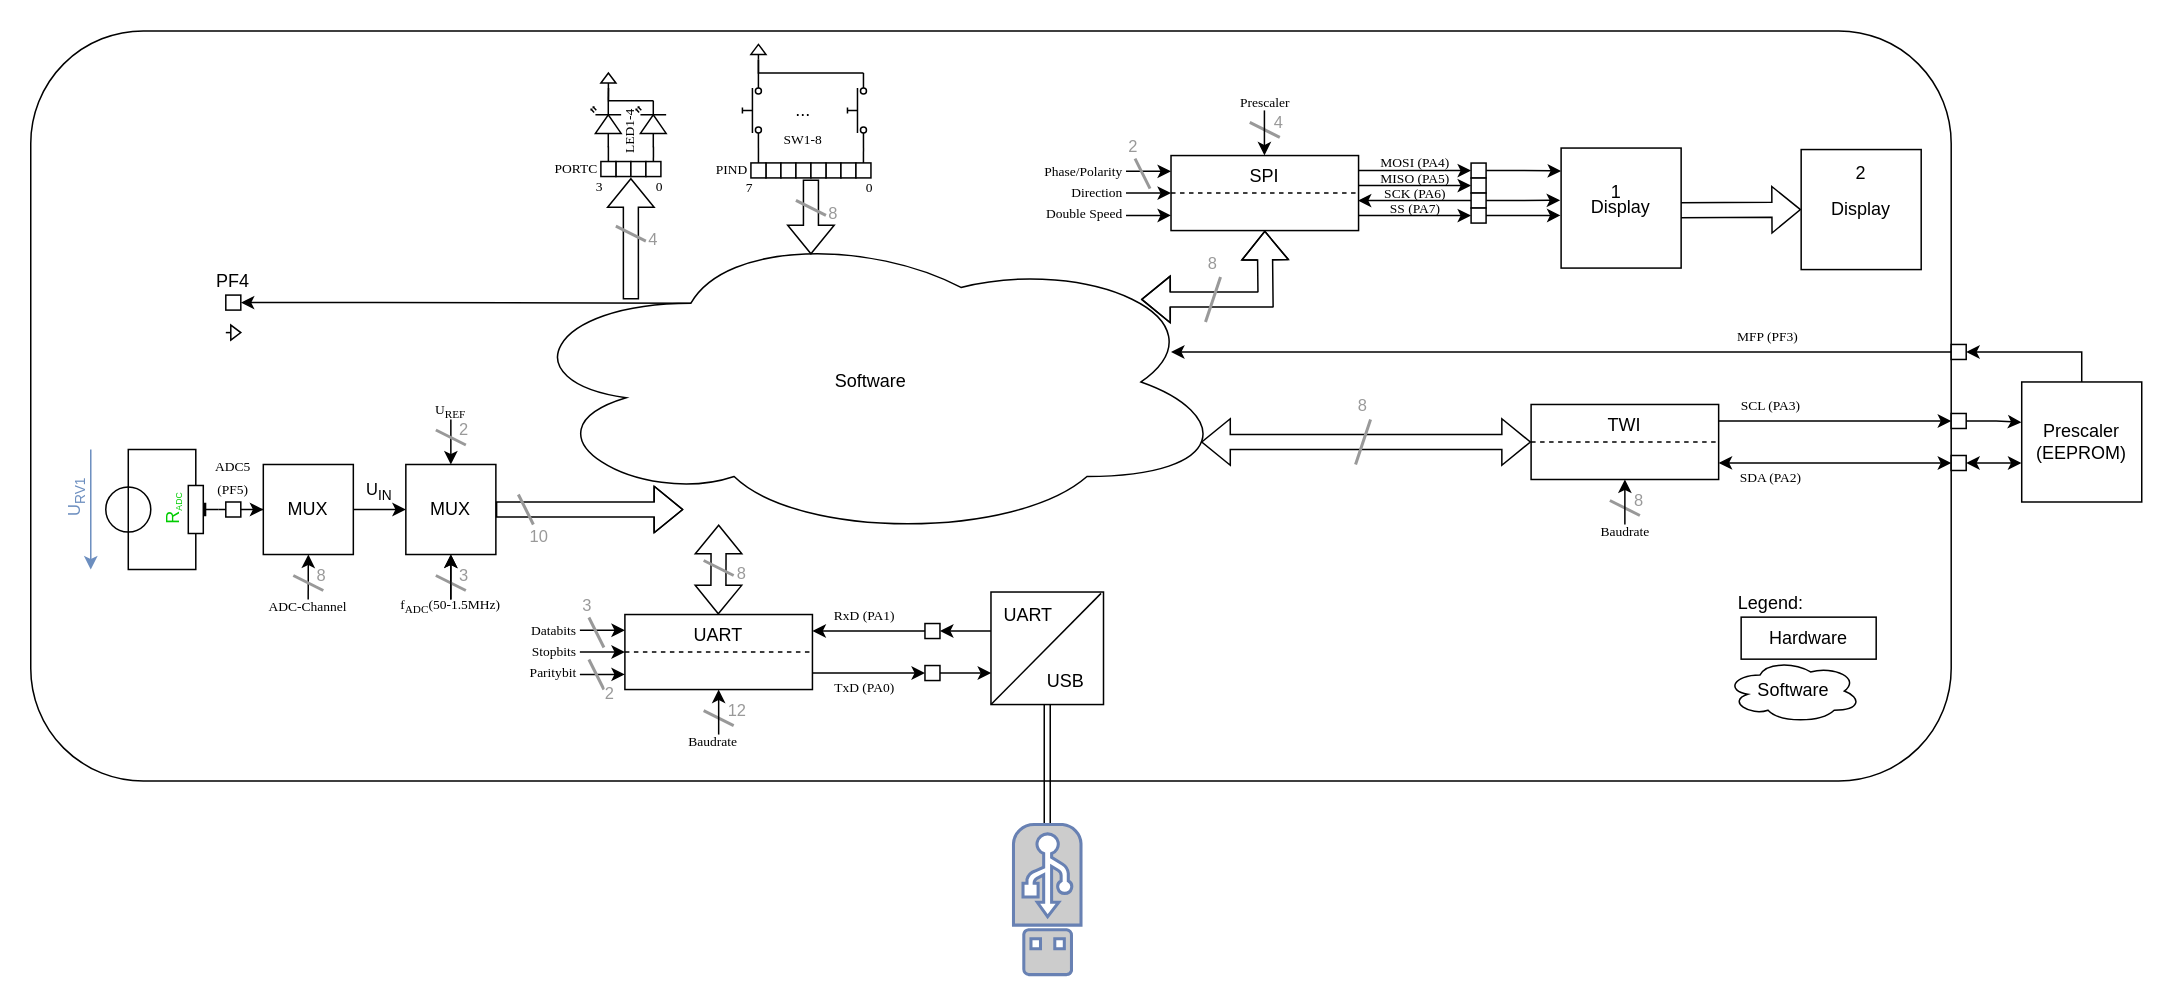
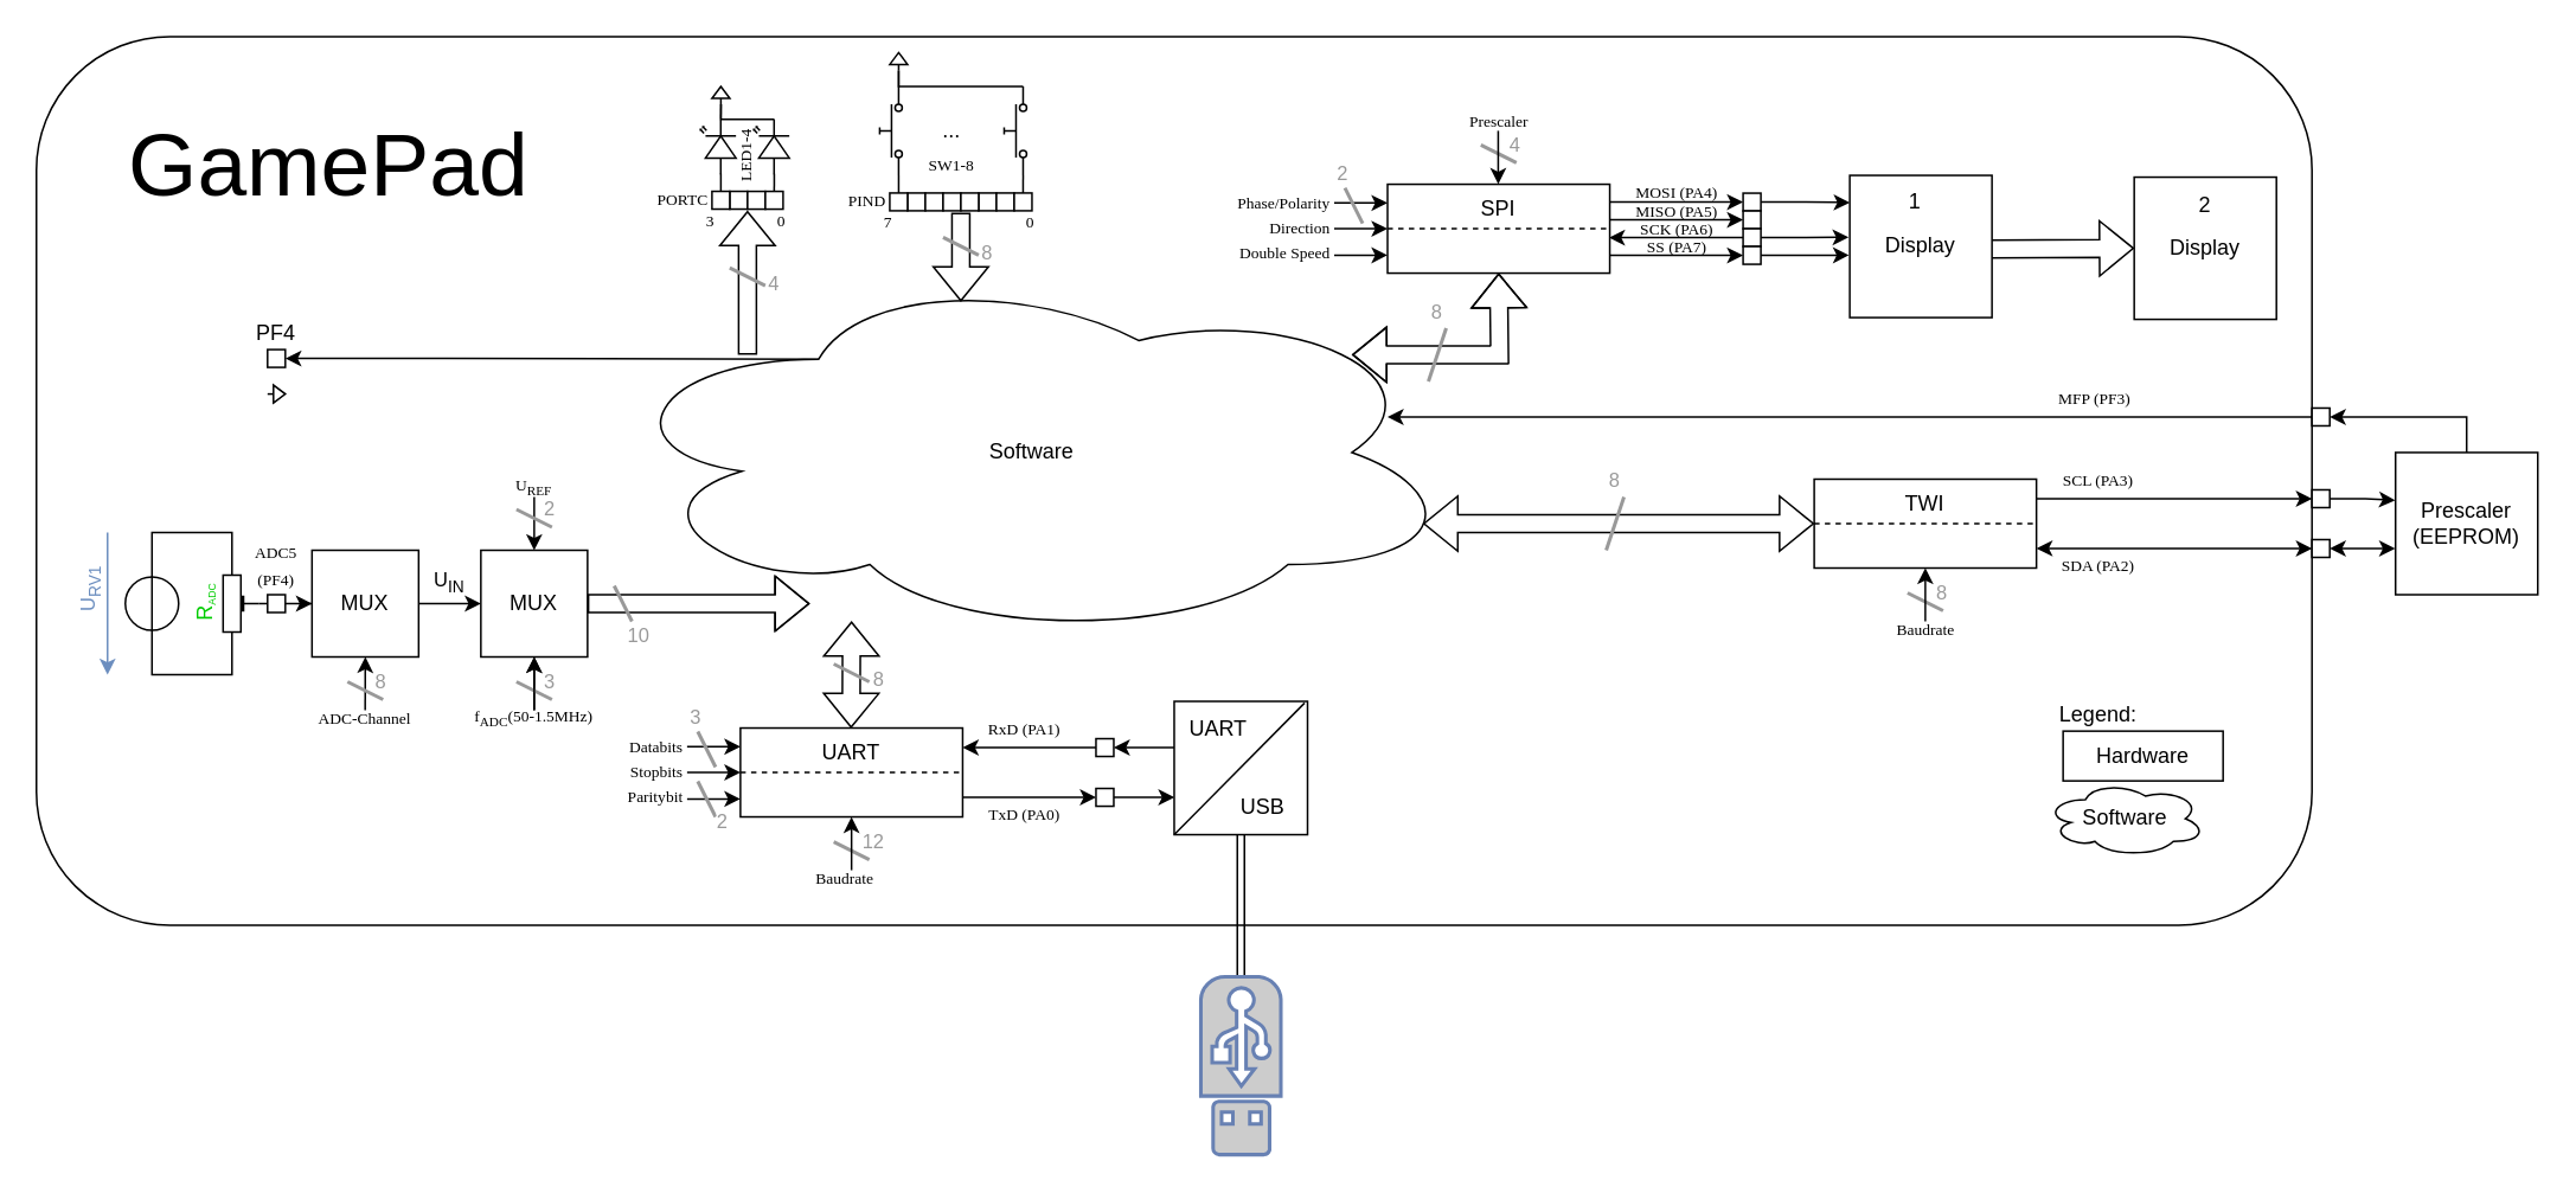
+ <mxCell id="76" value="&lt;font&gt;GamePad&lt;/font&gt;" style="text;html=1;strokeColor=none;fillColor=none;align=left;verticalAlign=middle;whiteSpace=wrap;rounded=0;fontSize=50;" parent="1" vertex="1"><mxGeometry x="70" y="77.07" width="260" height="30" as="geometry" /></mxCell>
- <mxCell id="99" value="1" style="text;html=1;strokeColor=none;fillColor=none;align=center;verticalAlign=middle;whiteSpace=wrap;rounded=0;" parent="1" vertex="1"><mxGeometry x="1047" y="113.09" width="60" height="30" as="geometry" /></mxCell>
+ <mxCell id="99" value="1" style="text;html=1;strokeColor=none;fillColor=none;align=center;verticalAlign=middle;whiteSpace=wrap;rounded=0;" parent="1" vertex="1"><mxGeometry x="1047" y="98.09" width="60" height="30" as="geometry" /></mxCell>
- <mxCell id="147" value="&lt;span style=&quot;font-family: &amp;quot;Lucida Console&amp;quot;; font-size: 9px;&quot;&gt;ADC5&lt;br&gt;(PF5)&lt;/span&gt;" style="whiteSpace=wrap;html=1;aspect=fixed;verticalAlign=bottom;labelPosition=center;verticalLabelPosition=top;align=center;horizontal=1;direction=south;" vertex="1" parent="1"><mxGeometry x="150" y="334" width="10" height="10" as="geometry" /></mxCell>
+ <mxCell id="147" value="&lt;span style=&quot;font-family: &amp;quot;Lucida Console&amp;quot;; font-size: 9px;&quot;&gt;ADC5&lt;br&gt;(PF4)&lt;/span&gt;" style="whiteSpace=wrap;html=1;aspect=fixed;verticalAlign=bottom;labelPosition=center;verticalLabelPosition=top;align=center;horizontal=1;direction=south;" vertex="1" parent="1"><mxGeometry x="150" y="334" width="10" height="10" as="geometry" /></mxCell>
